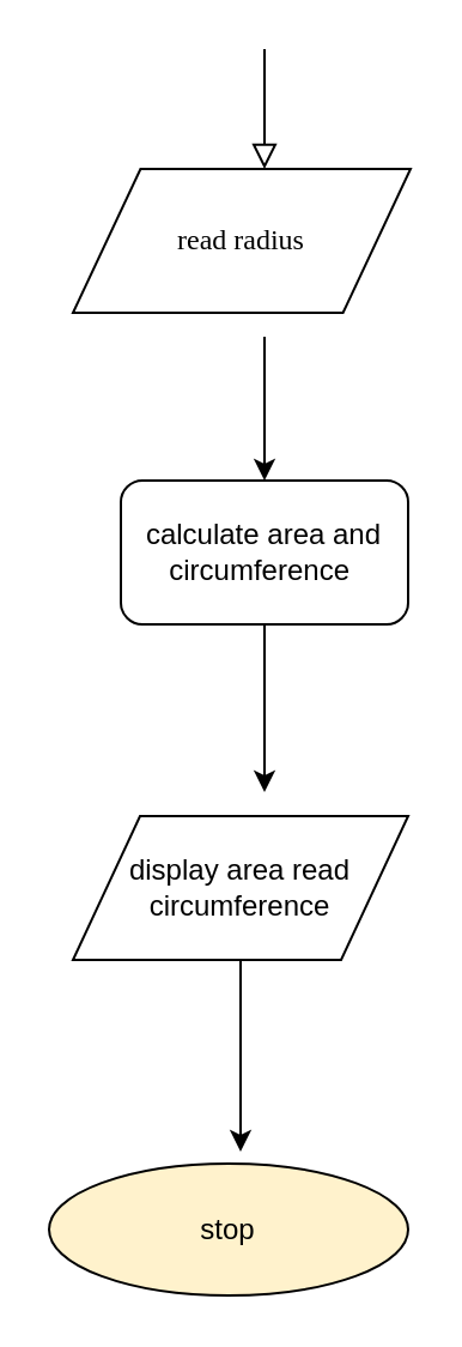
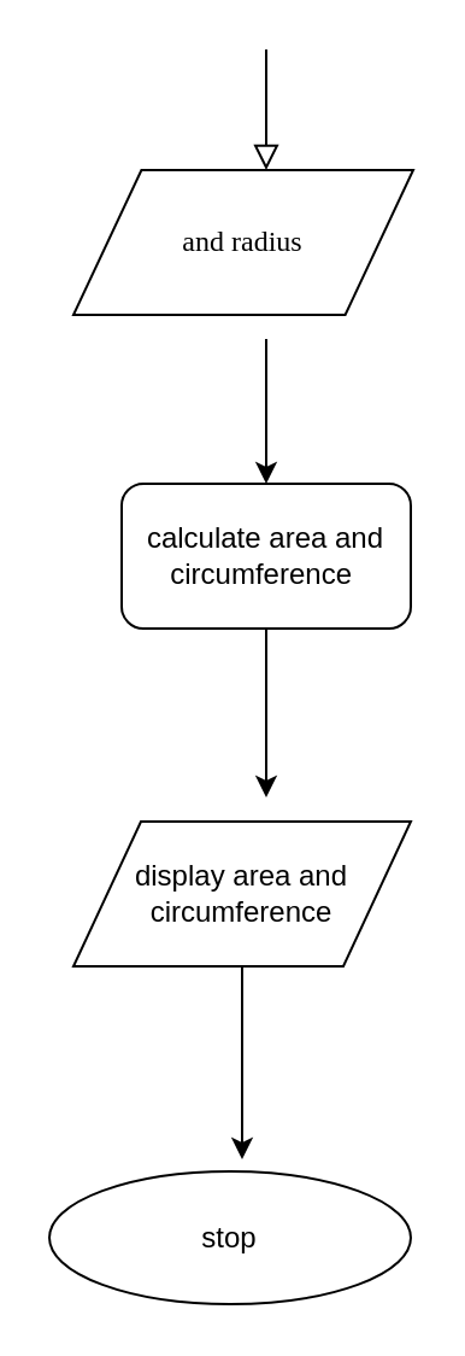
- <mxCell id="9" value="read radius" style="shape=parallelogram;perimeter=parallelogramPerimeter;whiteSpace=wrap;html=1;fontFamily=Verdana;" parent="1" vertex="1"><mxGeometry x="30" y="70" width="141" height="60" as="geometry" /></mxCell>
+ <mxCell id="9" value="and radius" style="shape=parallelogram;perimeter=parallelogramPerimeter;whiteSpace=wrap;html=1;fontFamily=Verdana;" parent="1" vertex="1"><mxGeometry x="30" y="70" width="141" height="60" as="geometry" /></mxCell>
- <mxCell id="7" value="display area read&lt;br&gt;circumference" style="shape=parallelogram;perimeter=parallelogramPerimeter;whiteSpace=wrap;html=1;" parent="1" vertex="1"><mxGeometry x="30" y="340" width="140" height="60" as="geometry" /></mxCell>
+ <mxCell id="7" value="display area and&lt;br&gt;circumference" style="shape=parallelogram;perimeter=parallelogramPerimeter;whiteSpace=wrap;html=1;" parent="1" vertex="1"><mxGeometry x="30" y="340" width="140" height="60" as="geometry" /></mxCell>
- <mxCell id="8" value="stop" style="ellipse;whiteSpace=wrap;html=1;fillColor=#fff2cc;" parent="1" vertex="1"><mxGeometry x="20" y="485" width="150" height="55" as="geometry" /></mxCell>
+ <mxCell id="8" value="stop" style="ellipse;whiteSpace=wrap;html=1;" parent="1" vertex="1"><mxGeometry x="20" y="485" width="150" height="55" as="geometry" /></mxCell>
